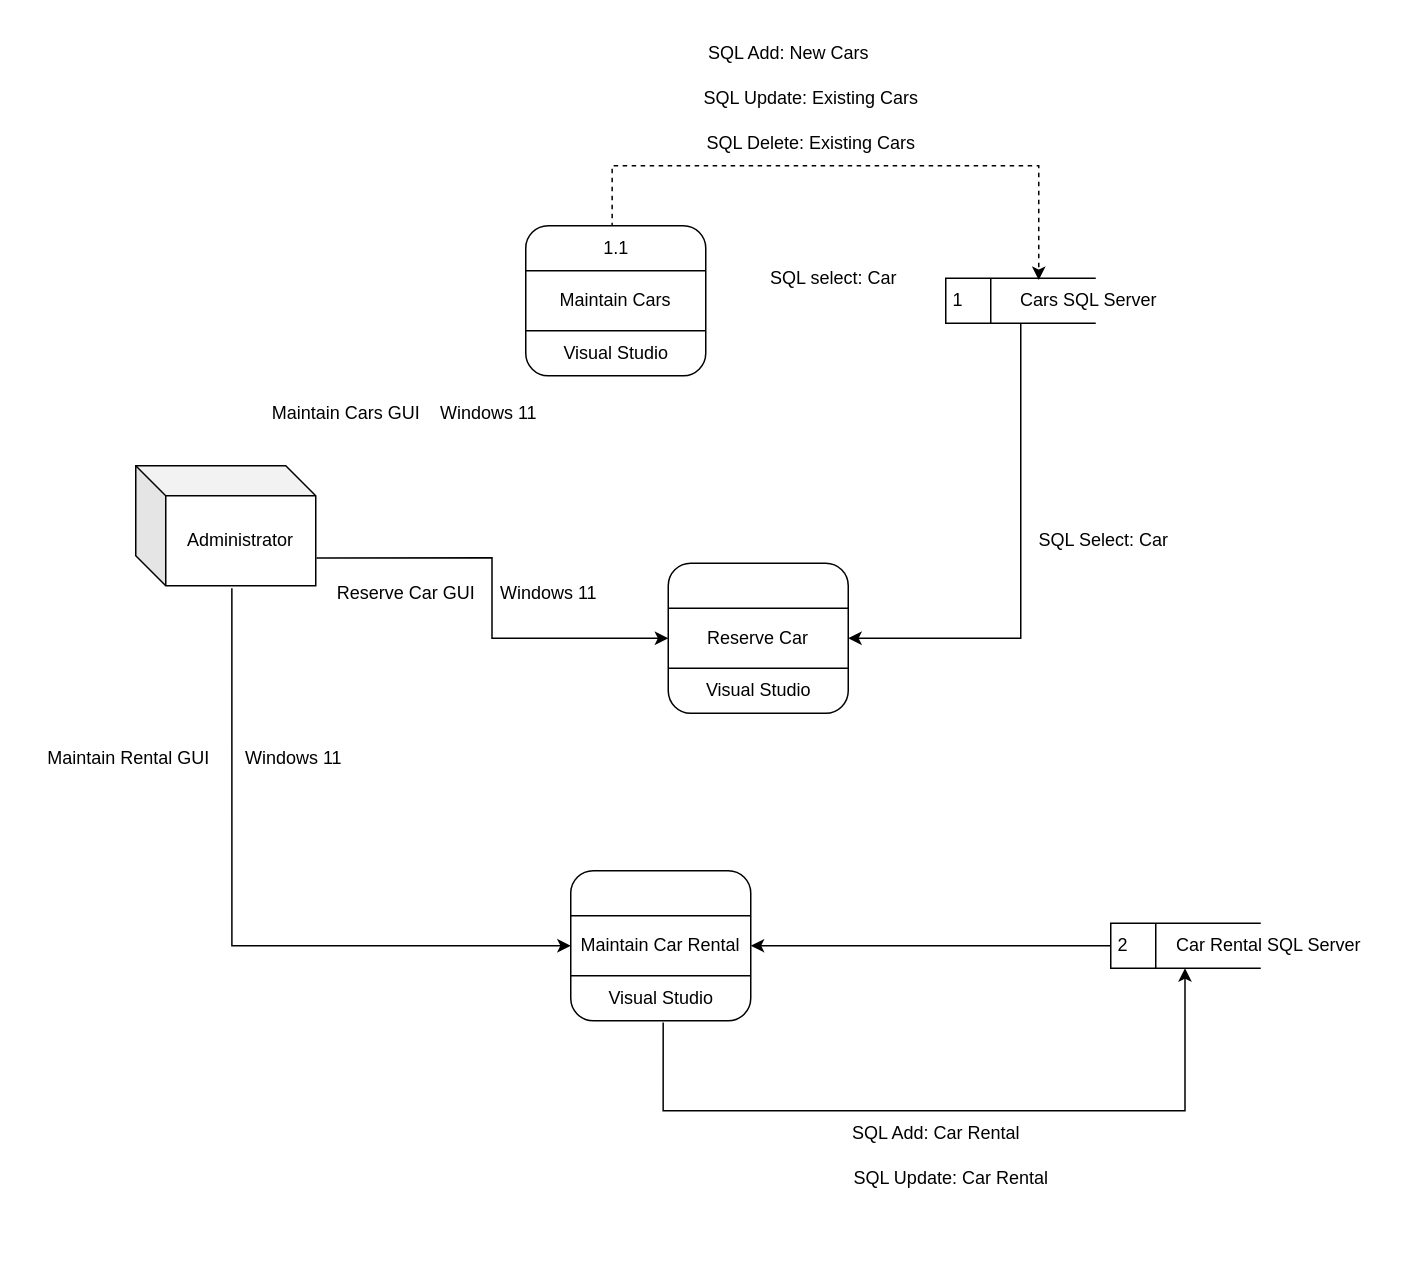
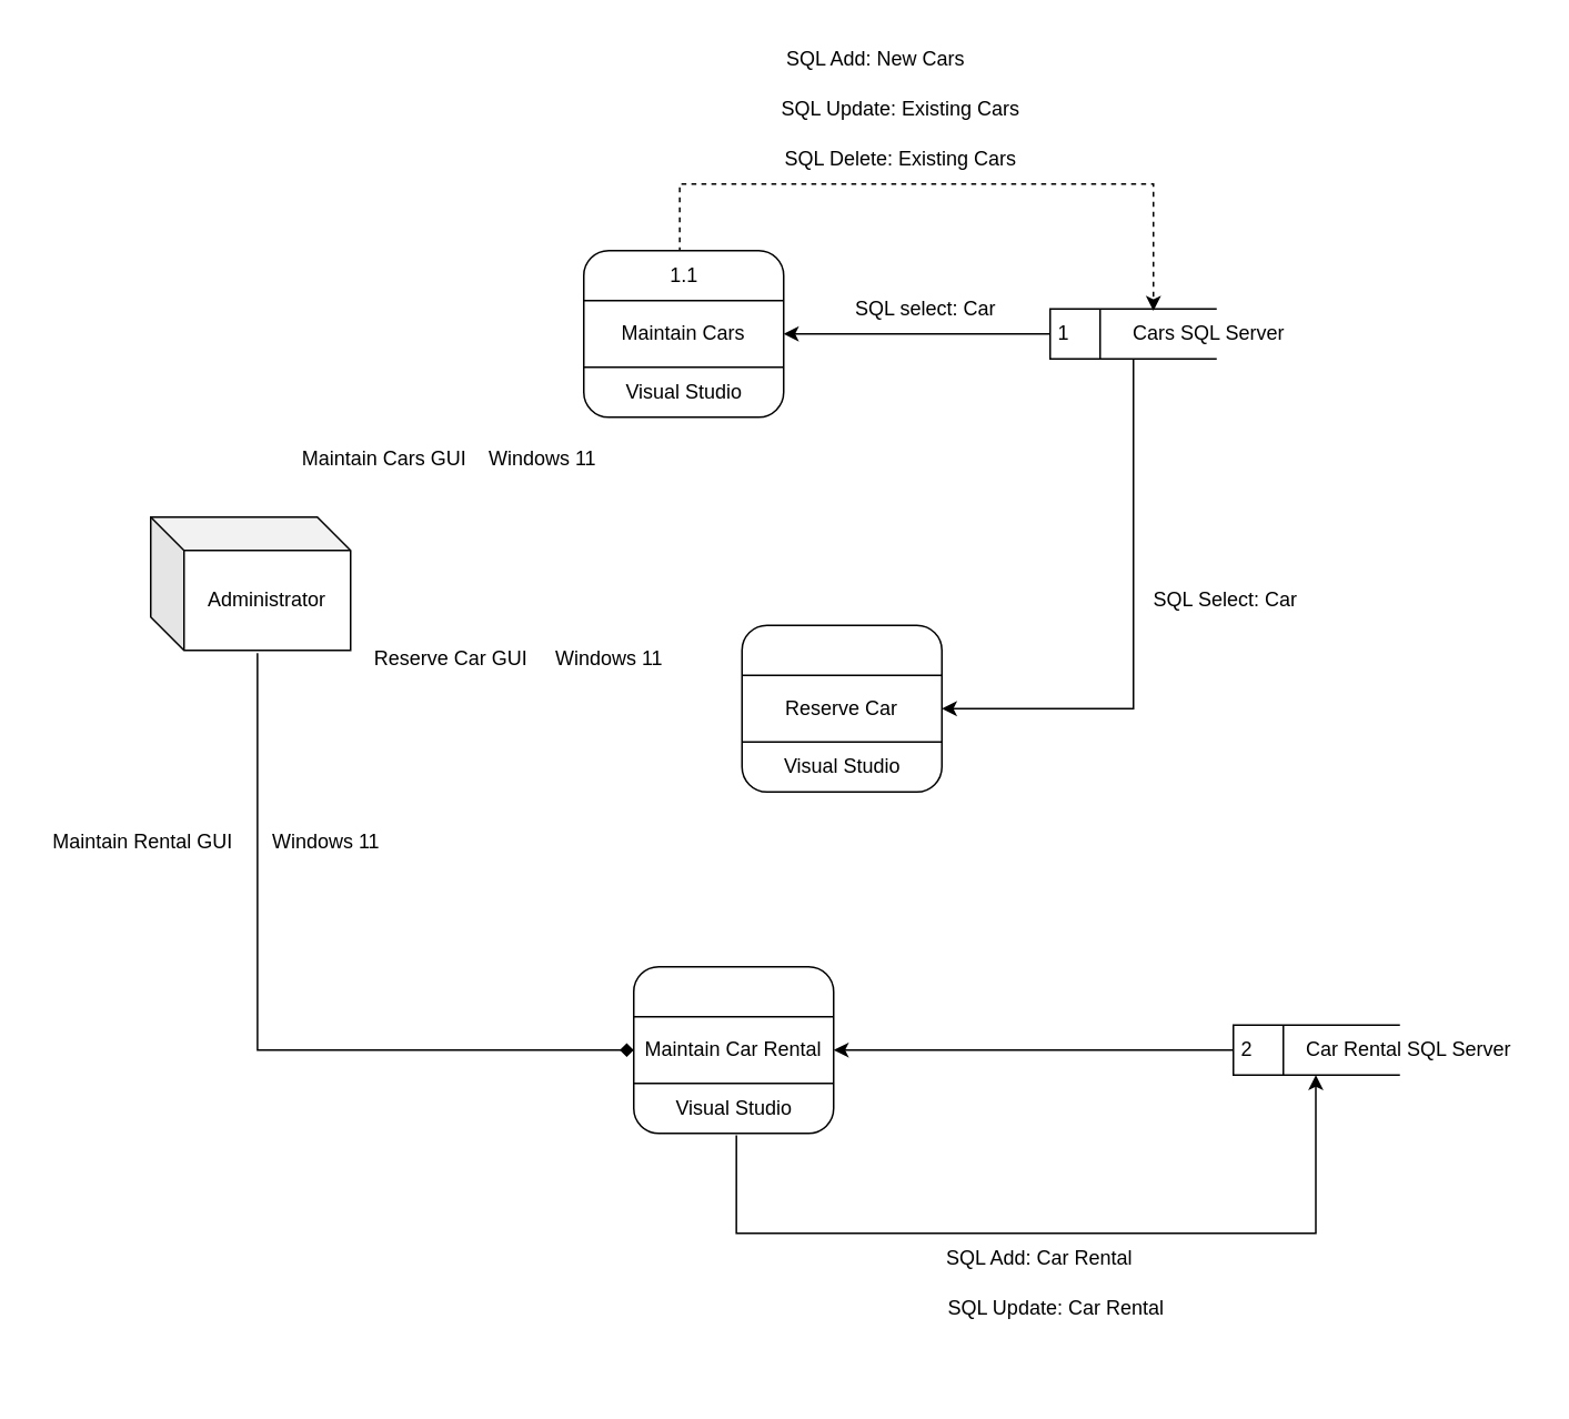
+ <mxCell id="12" value="" style="endArrow=classic;html=1;rounded=0;exitX=0;exitY=0.5;exitDx=0;exitDy=0;entryX=1;entryY=0.5;entryDx=0;entryDy=0;" edge="1" parent="5" source="10" target="17"><mxGeometry width="50" height="50" relative="1" as="geometry"><mxPoint x="390" y="220" as="sourcePoint" /><mxPoint x="350" y="220" as="targetPoint" /></mxGeometry></mxCell>
- <mxCell id="22" value="" style="endArrow=classic;html=1;rounded=0;edgeStyle=orthogonalEdgeStyle;entryX=0;entryY=0.5;entryDx=0;entryDy=0;exitX=1.004;exitY=0.768;exitDx=0;exitDy=0;exitPerimeter=0;" edge="1" parent="5" source="6" target="27"><mxGeometry width="50" height="50" relative="1" as="geometry"><mxPoint x="149.52" y="334.74" as="sourcePoint" /><mxPoint x="199.52" y="284.74" as="targetPoint" /></mxGeometry></mxCell>
- <mxCell id="37" value="" style="endArrow=classic;html=1;rounded=0;edgeStyle=orthogonalEdgeStyle;exitX=0.534;exitY=1.021;exitDx=0;exitDy=0;exitPerimeter=0;entryX=0;entryY=0.5;entryDx=0;entryDy=0;" edge="1" parent="5" source="6" target="32"><mxGeometry width="50" height="50" relative="1" as="geometry"><mxPoint x="70" y="500" as="sourcePoint" /><mxPoint x="120" y="450" as="targetPoint" /><Array as="points"><mxPoint x="64" y="580" /></Array></mxGeometry></mxCell>
+ <mxCell id="37" value="" style="endArrow=diamond;html=1;rounded=0;edgeStyle=orthogonalEdgeStyle;exitX=0.534;exitY=1.021;exitDx=0;exitDy=0;exitPerimeter=0;entryX=0;entryY=0.5;entryDx=0;entryDy=0;" edge="1" parent="5" source="6" target="32"><mxGeometry width="50" height="50" relative="1" as="geometry"><mxPoint x="70" y="500" as="sourcePoint" /><mxPoint x="120" y="450" as="targetPoint" /><Array as="points"><mxPoint x="64" y="580" /></Array></mxGeometry></mxCell>
